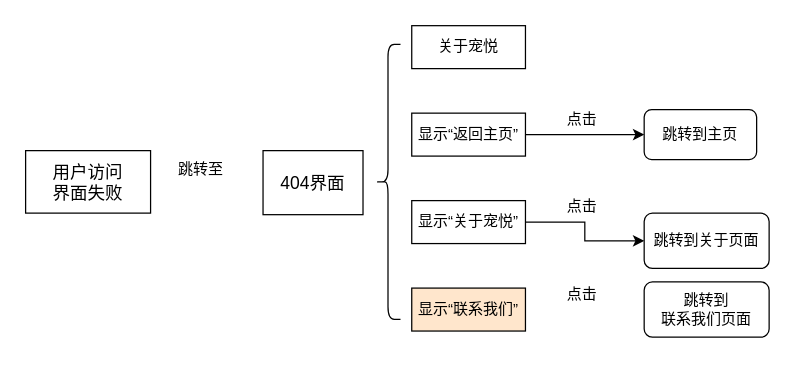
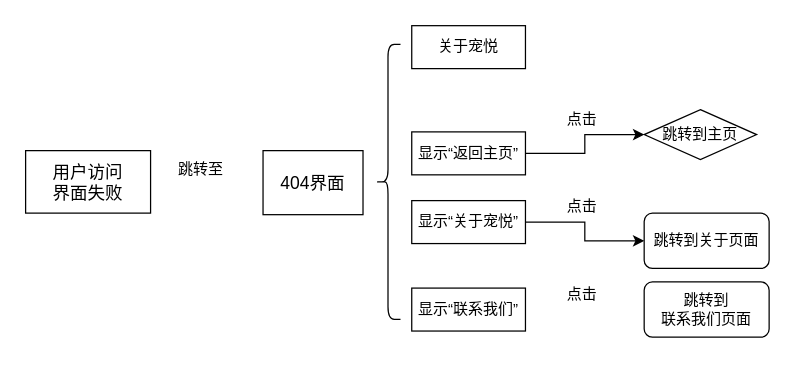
- <mxCell id="8" value="显示“返回主页”" style="rounded=0;whiteSpace=wrap;html=1;" vertex="1" parent="1"><mxGeometry x="329" y="90" width="91" height="34.37" as="geometry" /></mxCell>
+ <mxCell id="8" value="显示“返回主页”" style="rounded=0;whiteSpace=wrap;html=1;" vertex="1" parent="1"><mxGeometry x="329" y="105" width="91" height="34.37" as="geometry" /></mxCell>
- <mxCell id="12" value="跳转到主页" style="rounded=1;whiteSpace=wrap;html=1;" vertex="1" parent="1"><mxGeometry x="515" y="87.18" width="90" height="40" as="geometry" /></mxCell>
+ <mxCell id="12" value="跳转到主页" style="rhombus;whiteSpace=wrap;html=1;" vertex="1" parent="1"><mxGeometry x="515" y="87.18" width="90" height="40" as="geometry" /></mxCell>
- <mxCell id="11" value="显示“联系我们”" style="rounded=0;whiteSpace=wrap;html=1;fillColor=#ffe6cc;" vertex="1" parent="1"><mxGeometry x="329" y="230" width="91" height="34.37" as="geometry" /></mxCell>
+ <mxCell id="11" value="显示“联系我们”" style="rounded=0;whiteSpace=wrap;html=1;" vertex="1" parent="1"><mxGeometry x="329" y="230" width="91" height="34.37" as="geometry" /></mxCell>
